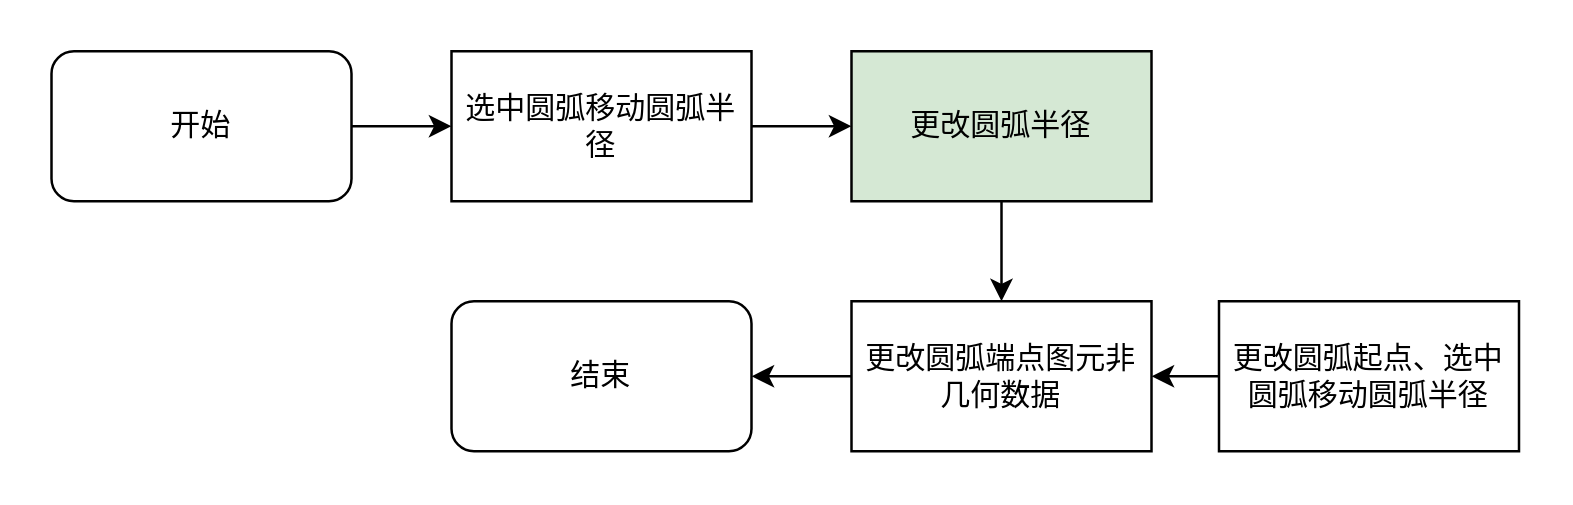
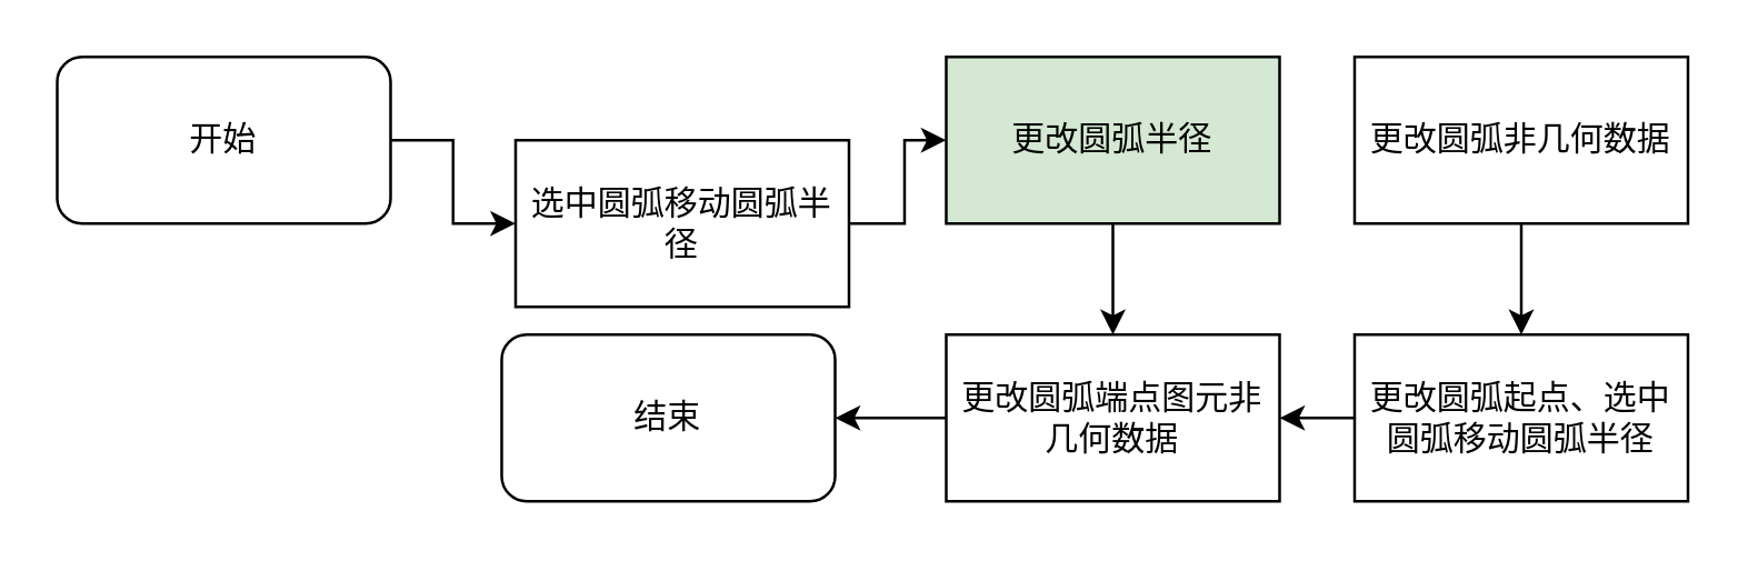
- <mxCell id="5" value="选中圆弧移动圆弧半径" style="rounded=0;whiteSpace=wrap;html=1;" vertex="1" parent="1"><mxGeometry x="180" y="20" width="120" height="60" as="geometry" /></mxCell>
+ <mxCell id="5" value="选中圆弧移动圆弧半径" style="rounded=0;whiteSpace=wrap;html=1;" vertex="1" parent="1"><mxGeometry x="185" y="50" width="120" height="60" as="geometry" /></mxCell>
+ <mxCell id="9" value="更改圆弧非几何数据" style="whiteSpace=wrap;html=1;rounded=0;" vertex="1" parent="1"><mxGeometry x="487" y="20" width="120" height="60" as="geometry" /></mxCell>
+ <mxCell id="8" style="edgeStyle=orthogonalEdgeStyle;rounded=0;orthogonalLoop=1;jettySize=auto;html=1;entryX=0.5;entryY=0;entryDx=0;entryDy=0;" edge="1" parent="1" source="9" target="11"><mxGeometry relative="1" as="geometry" /></mxCell>
